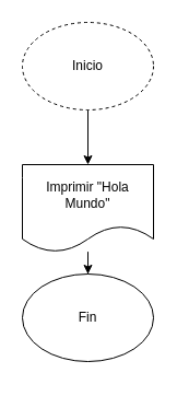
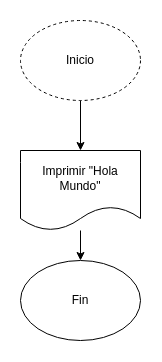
- <mxCell id="6" value="Fin" style="ellipse;whiteSpace=wrap;html=1;" vertex="1" parent="1"><mxGeometry x="20" y="250" width="120" height="80" as="geometry" /></mxCell>
+ <mxCell id="6" value="Fin" style="ellipse;whiteSpace=wrap;html=1;" vertex="1" parent="1"><mxGeometry x="20" y="260" width="120" height="80" as="geometry" /></mxCell>
